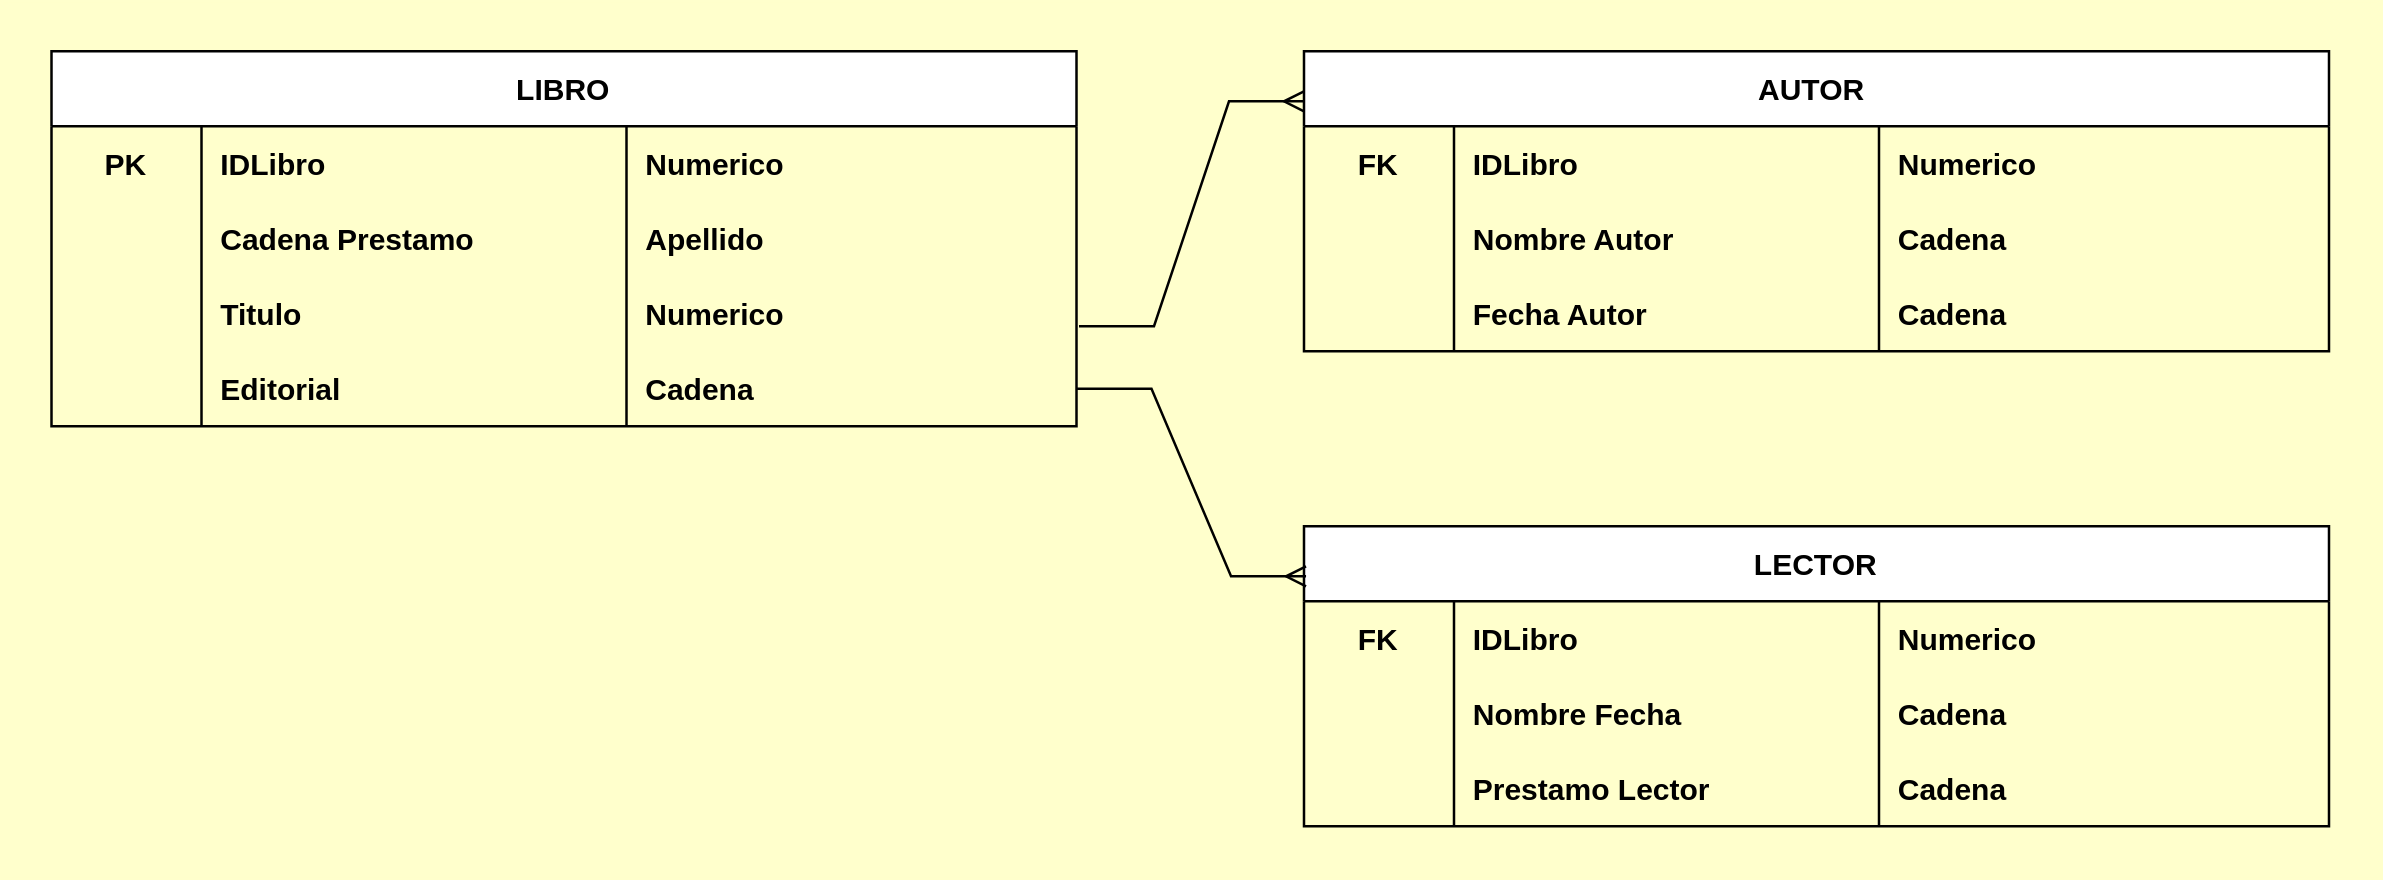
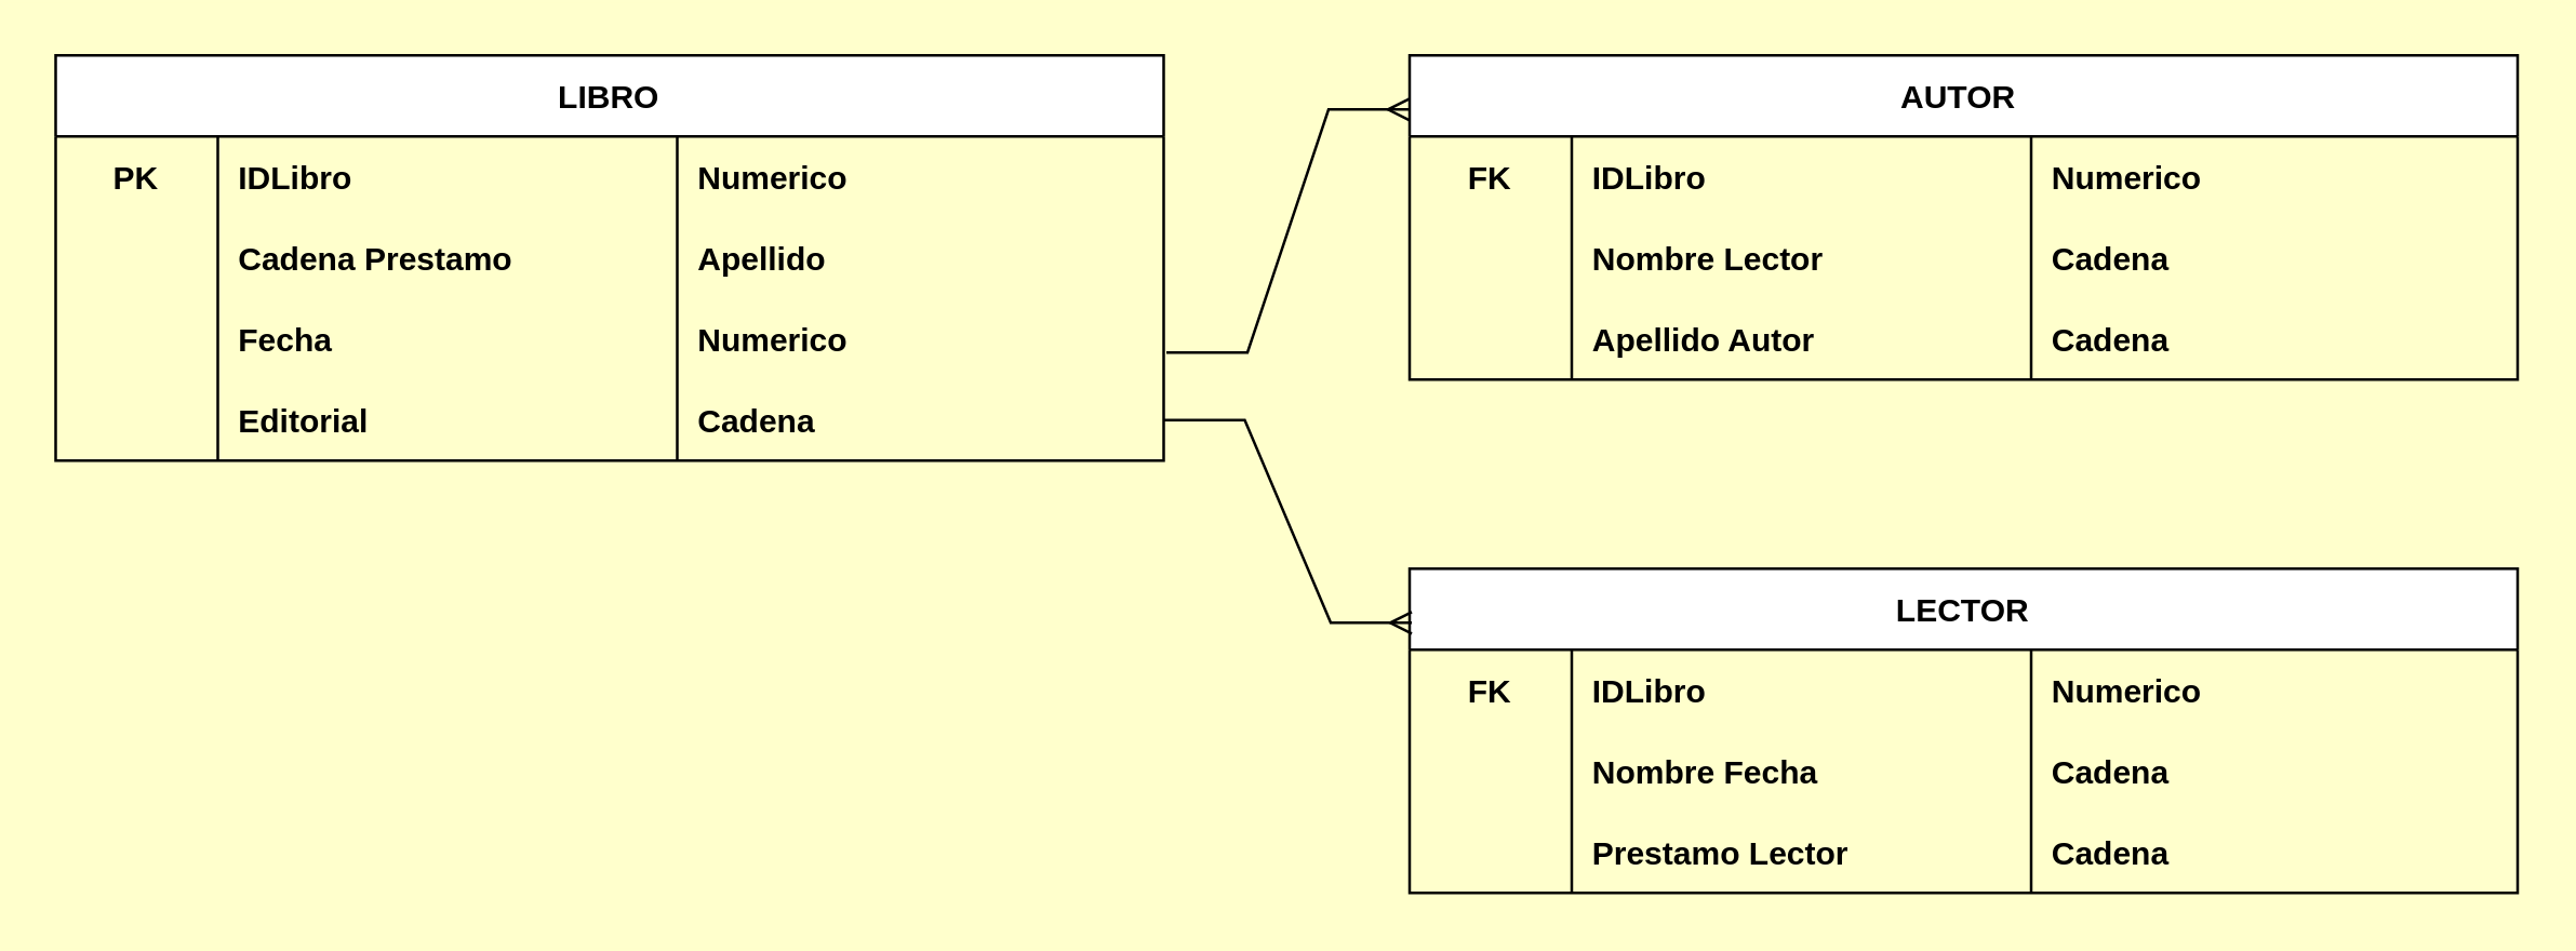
- <mxCell id="26" value="Nombre Autor" style="shape=partialRectangle;connectable=0;fillColor=none;top=0;left=0;bottom=0;right=0;align=left;spacingLeft=6;fontStyle=1;overflow=hidden;" parent="24" vertex="1"><mxGeometry x="60" width="170" height="30" as="geometry"><mxRectangle width="170" height="30" as="alternateBounds" /></mxGeometry></mxCell>
+ <mxCell id="26" value="Nombre Lector" style="shape=partialRectangle;connectable=0;fillColor=none;top=0;left=0;bottom=0;right=0;align=left;spacingLeft=6;fontStyle=1;overflow=hidden;" parent="24" vertex="1"><mxGeometry x="60" width="170" height="30" as="geometry"><mxRectangle width="170" height="30" as="alternateBounds" /></mxGeometry></mxCell>
- <mxCell id="13" value="Titulo" style="shape=partialRectangle;connectable=0;fillColor=none;top=0;left=0;bottom=0;right=0;align=left;spacingLeft=6;fontStyle=1;overflow=hidden;strokeColor=none;" parent="11" vertex="1"><mxGeometry x="60" width="170" height="30" as="geometry"><mxRectangle width="170" height="30" as="alternateBounds" /></mxGeometry></mxCell>
+ <mxCell id="13" value="Fecha" style="shape=partialRectangle;connectable=0;fillColor=none;top=0;left=0;bottom=0;right=0;align=left;spacingLeft=6;fontStyle=1;overflow=hidden;strokeColor=none;" parent="11" vertex="1"><mxGeometry x="60" width="170" height="30" as="geometry"><mxRectangle width="170" height="30" as="alternateBounds" /></mxGeometry></mxCell>
- <mxCell id="30" value="Fecha Autor" style="shape=partialRectangle;connectable=0;fillColor=none;top=0;left=0;bottom=0;right=0;align=left;spacingLeft=6;fontStyle=1;overflow=hidden;strokeColor=none;" parent="28" vertex="1"><mxGeometry x="60" width="170" height="30" as="geometry"><mxRectangle width="170" height="30" as="alternateBounds" /></mxGeometry></mxCell>
+ <mxCell id="30" value="Apellido Autor" style="shape=partialRectangle;connectable=0;fillColor=none;top=0;left=0;bottom=0;right=0;align=left;spacingLeft=6;fontStyle=1;overflow=hidden;strokeColor=none;" parent="28" vertex="1"><mxGeometry x="60" width="170" height="30" as="geometry"><mxRectangle width="170" height="30" as="alternateBounds" /></mxGeometry></mxCell>
